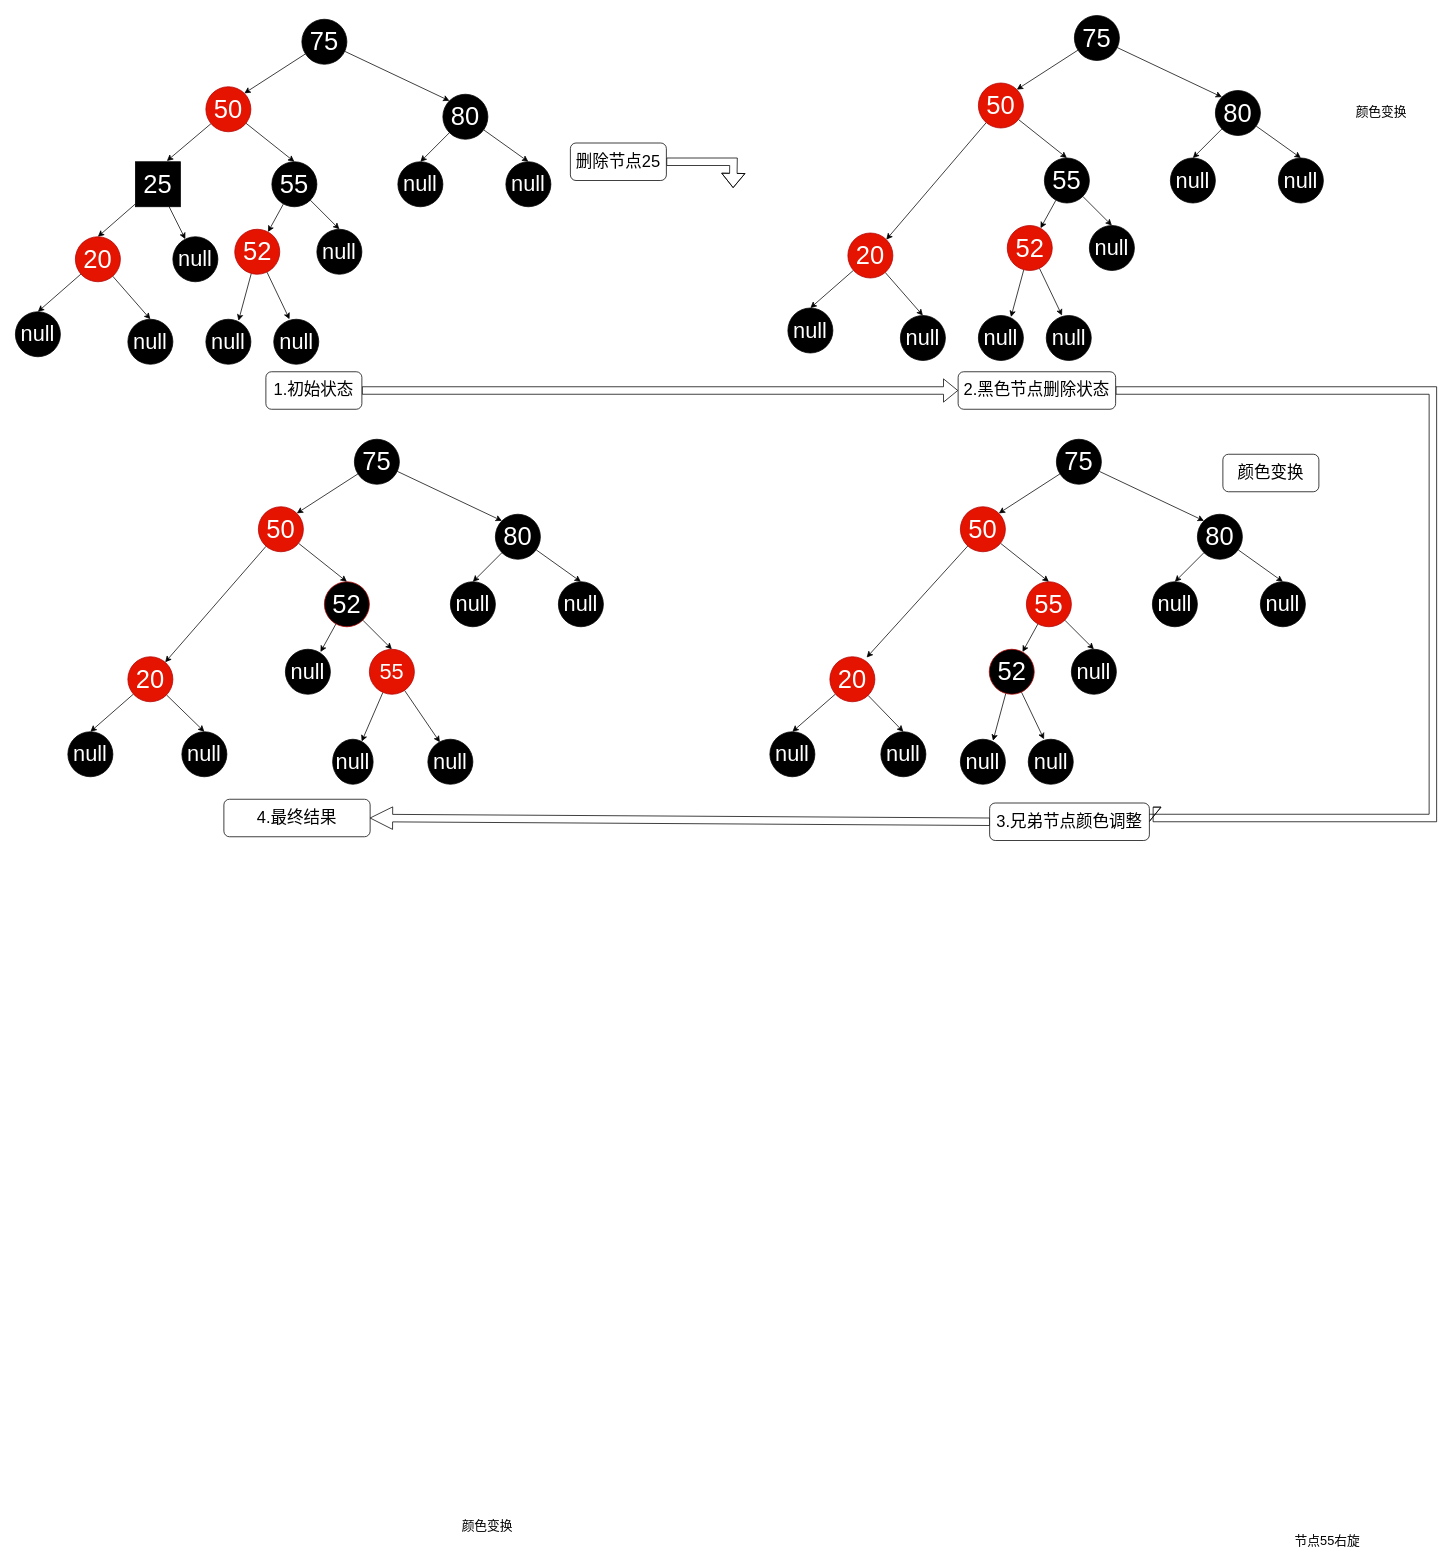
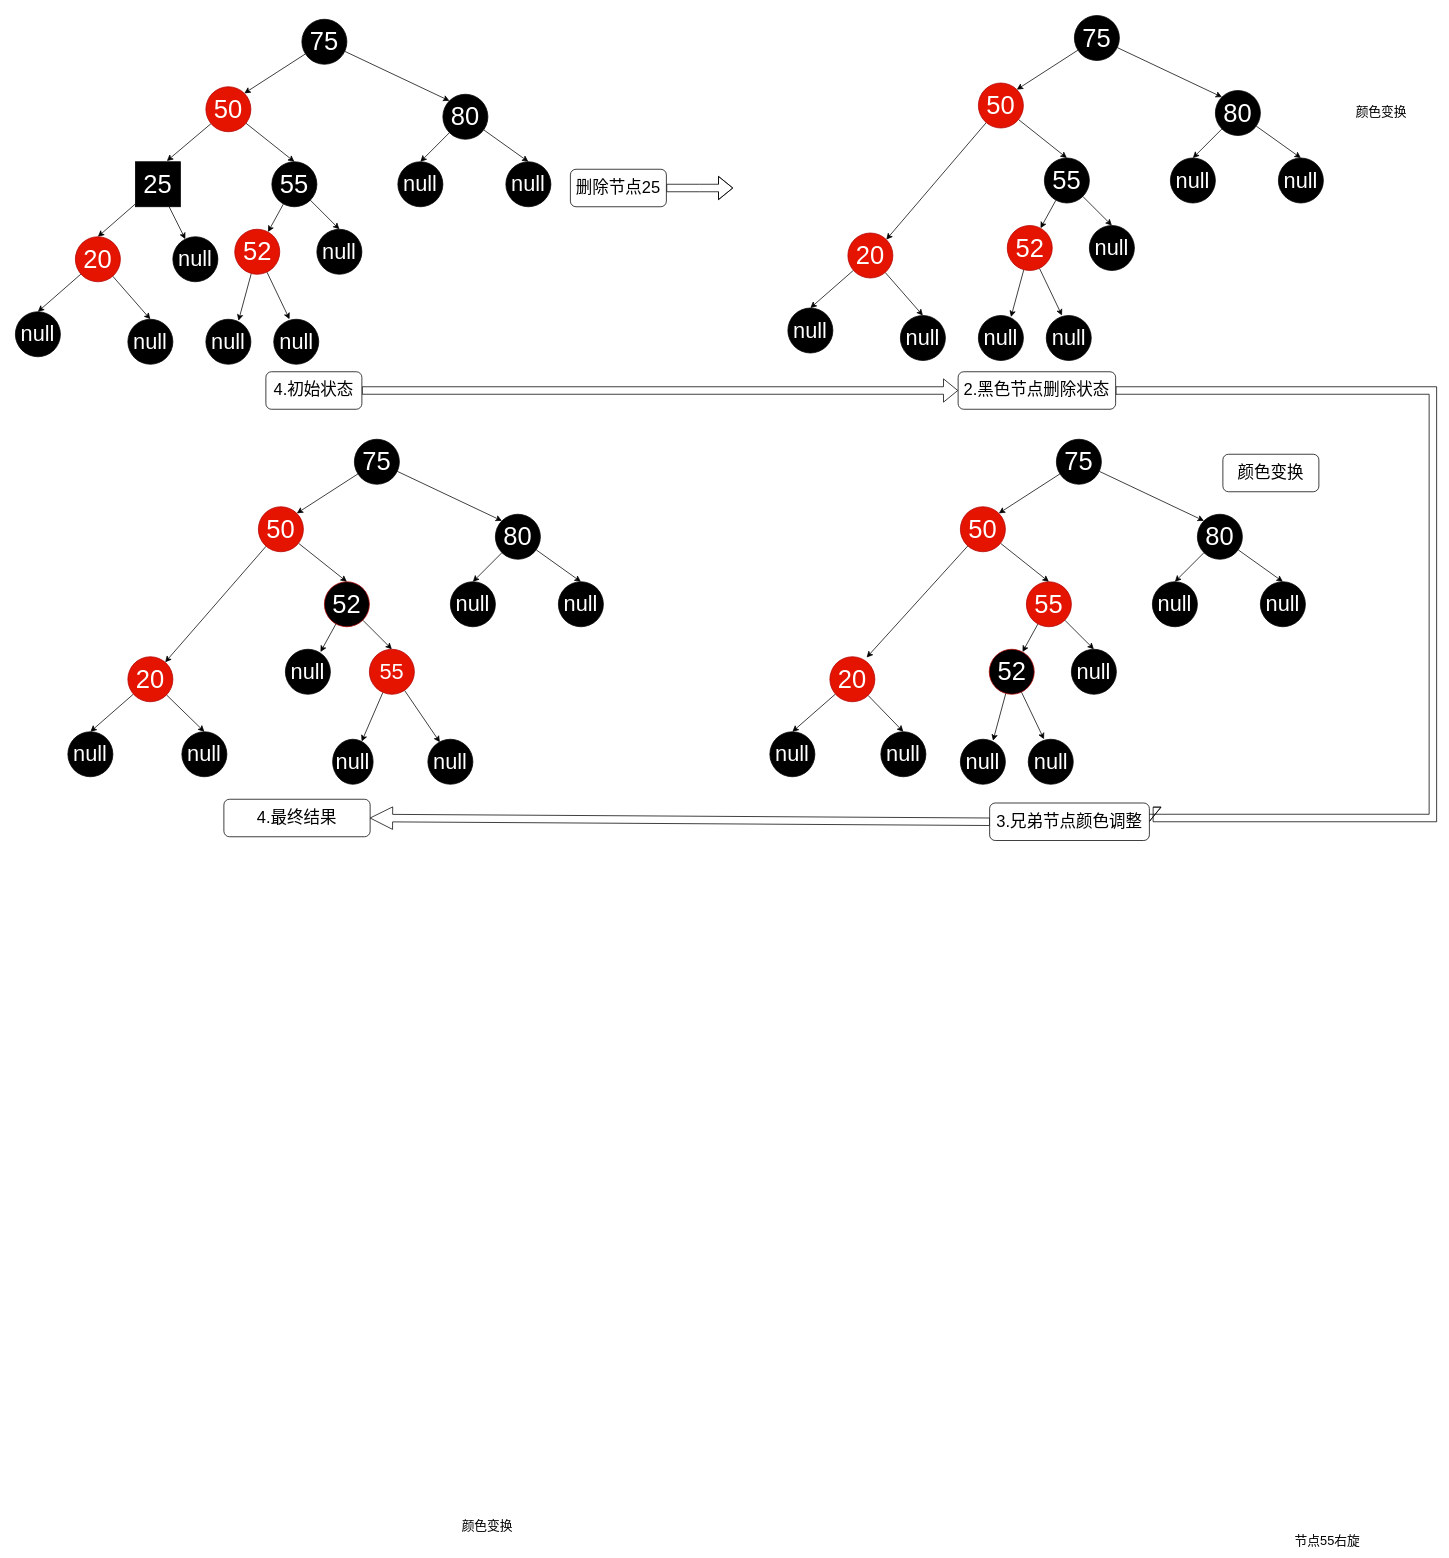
- <mxCell id="3" value="&lt;font style=&quot;font-size: 22px&quot;&gt;删除节点25&lt;/font&gt;" style="shape=ext;rounded=1;html=1;whiteSpace=wrap;" parent="1" vertex="1"><mxGeometry x="760" y="190" width="128" height="50" as="geometry" /></mxCell>
+ <mxCell id="3" value="&lt;font style=&quot;font-size: 22px&quot;&gt;删除节点25&lt;/font&gt;" style="shape=ext;rounded=1;html=1;whiteSpace=wrap;" parent="1" vertex="1"><mxGeometry x="760" y="225" width="128" height="50" as="geometry" /></mxCell>
- <mxCell id="6" value="&lt;font style=&quot;font-size: 22px&quot;&gt;1.初始状态&lt;/font&gt;" style="shape=ext;rounded=1;html=1;whiteSpace=wrap;" parent="1" vertex="1"><mxGeometry x="354" y="495" width="128" height="50" as="geometry" /></mxCell>
+ <mxCell id="6" value="&lt;font style=&quot;font-size: 22px&quot;&gt;4.初始状态&lt;/font&gt;" style="shape=ext;rounded=1;html=1;whiteSpace=wrap;" parent="1" vertex="1"><mxGeometry x="354" y="495" width="128" height="50" as="geometry" /></mxCell>
